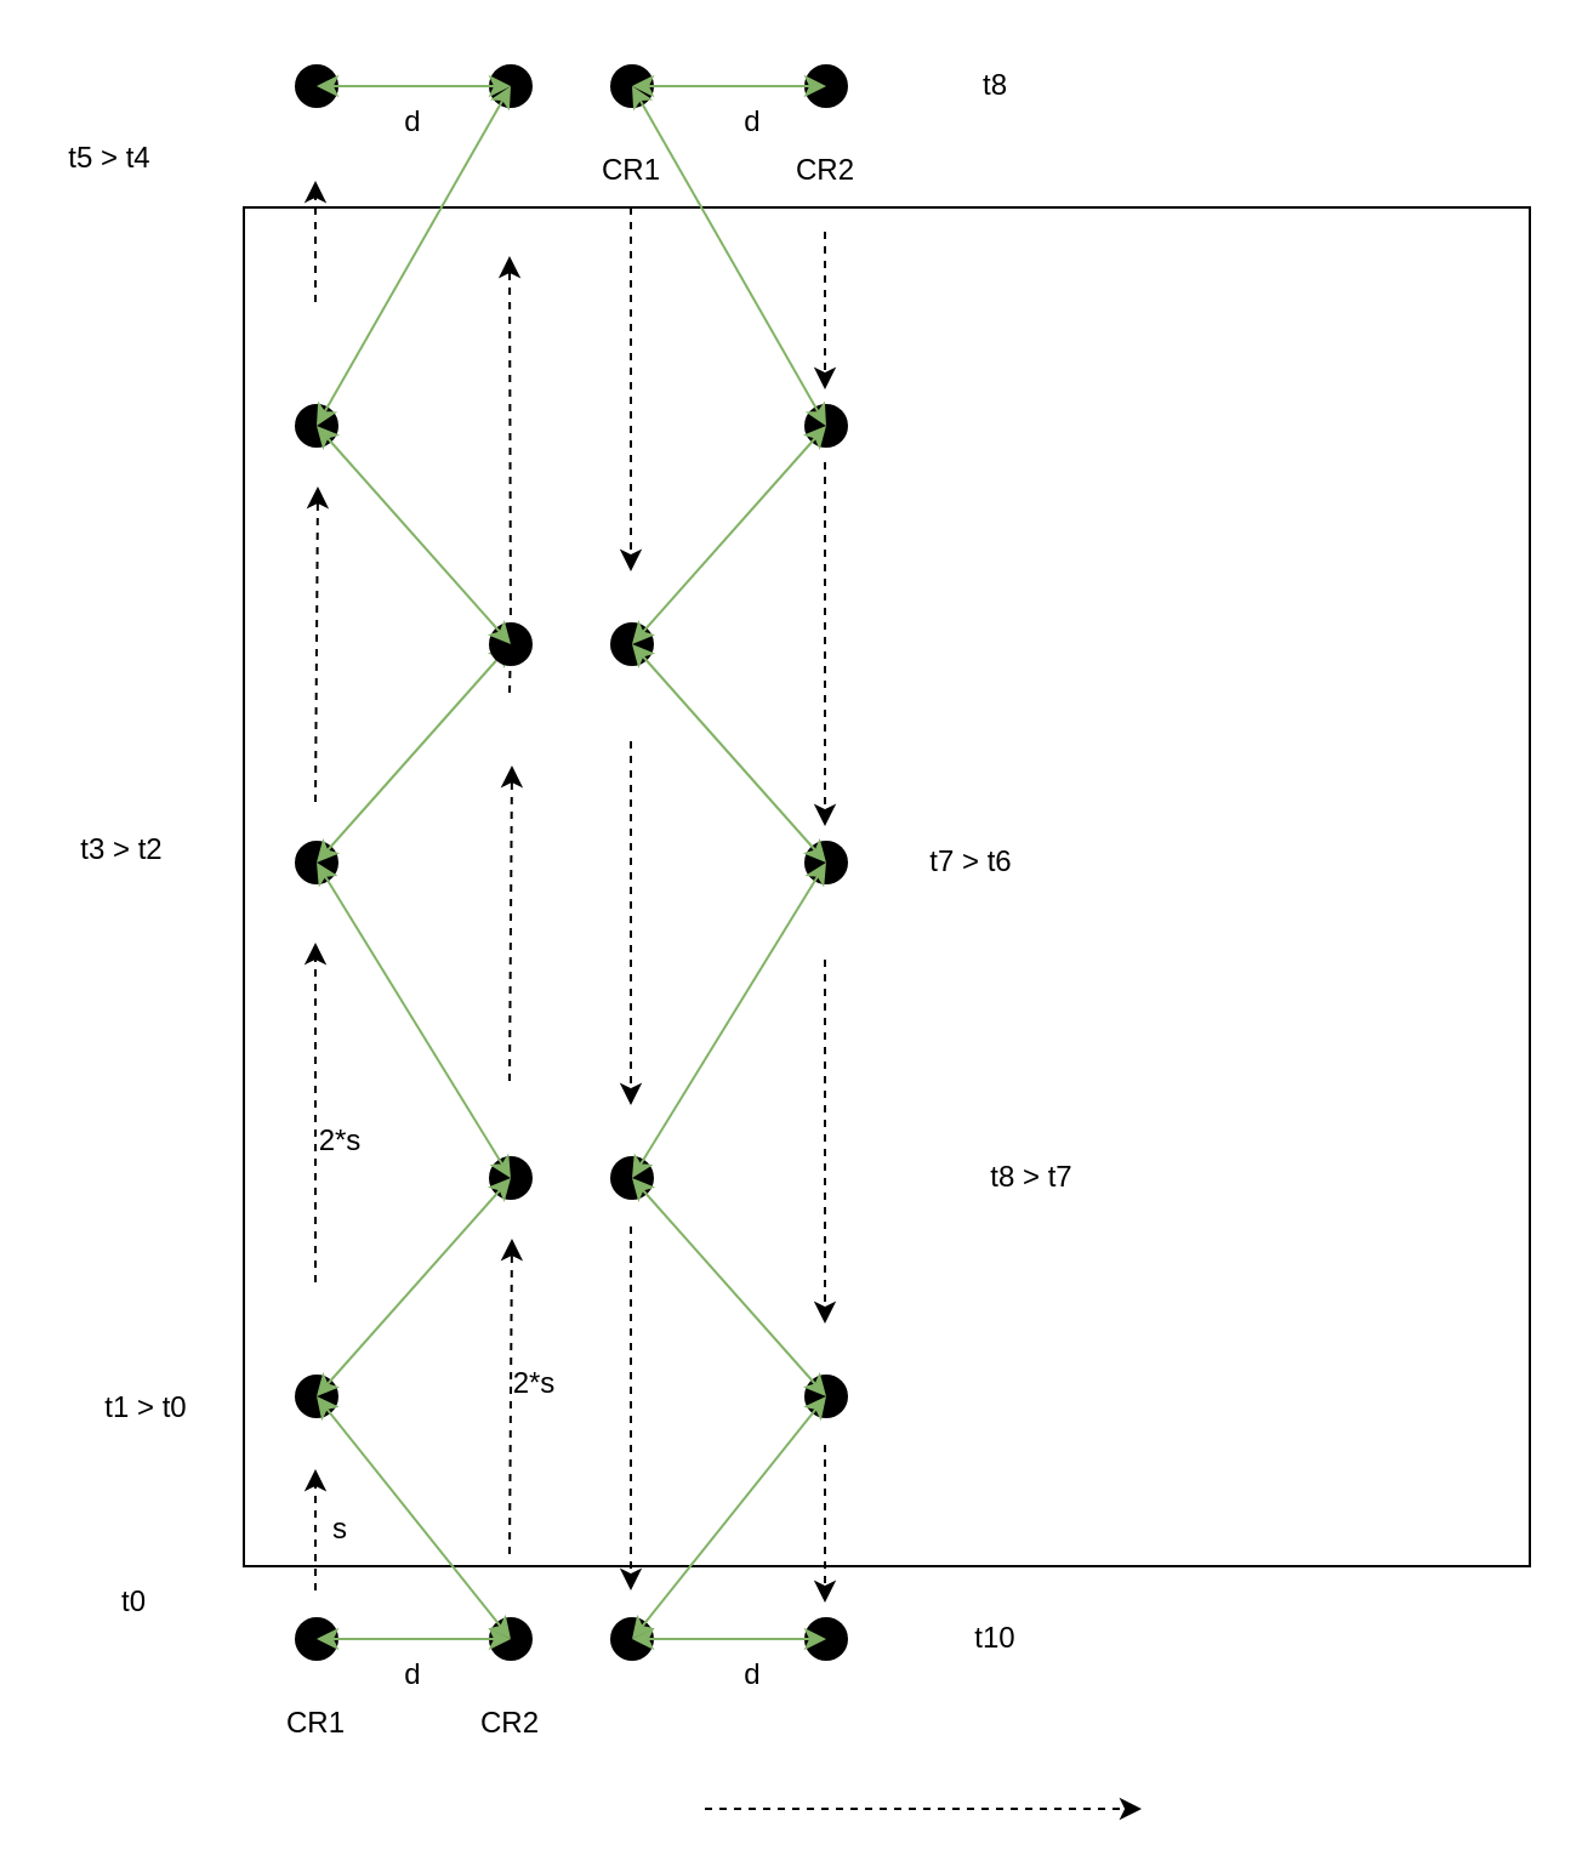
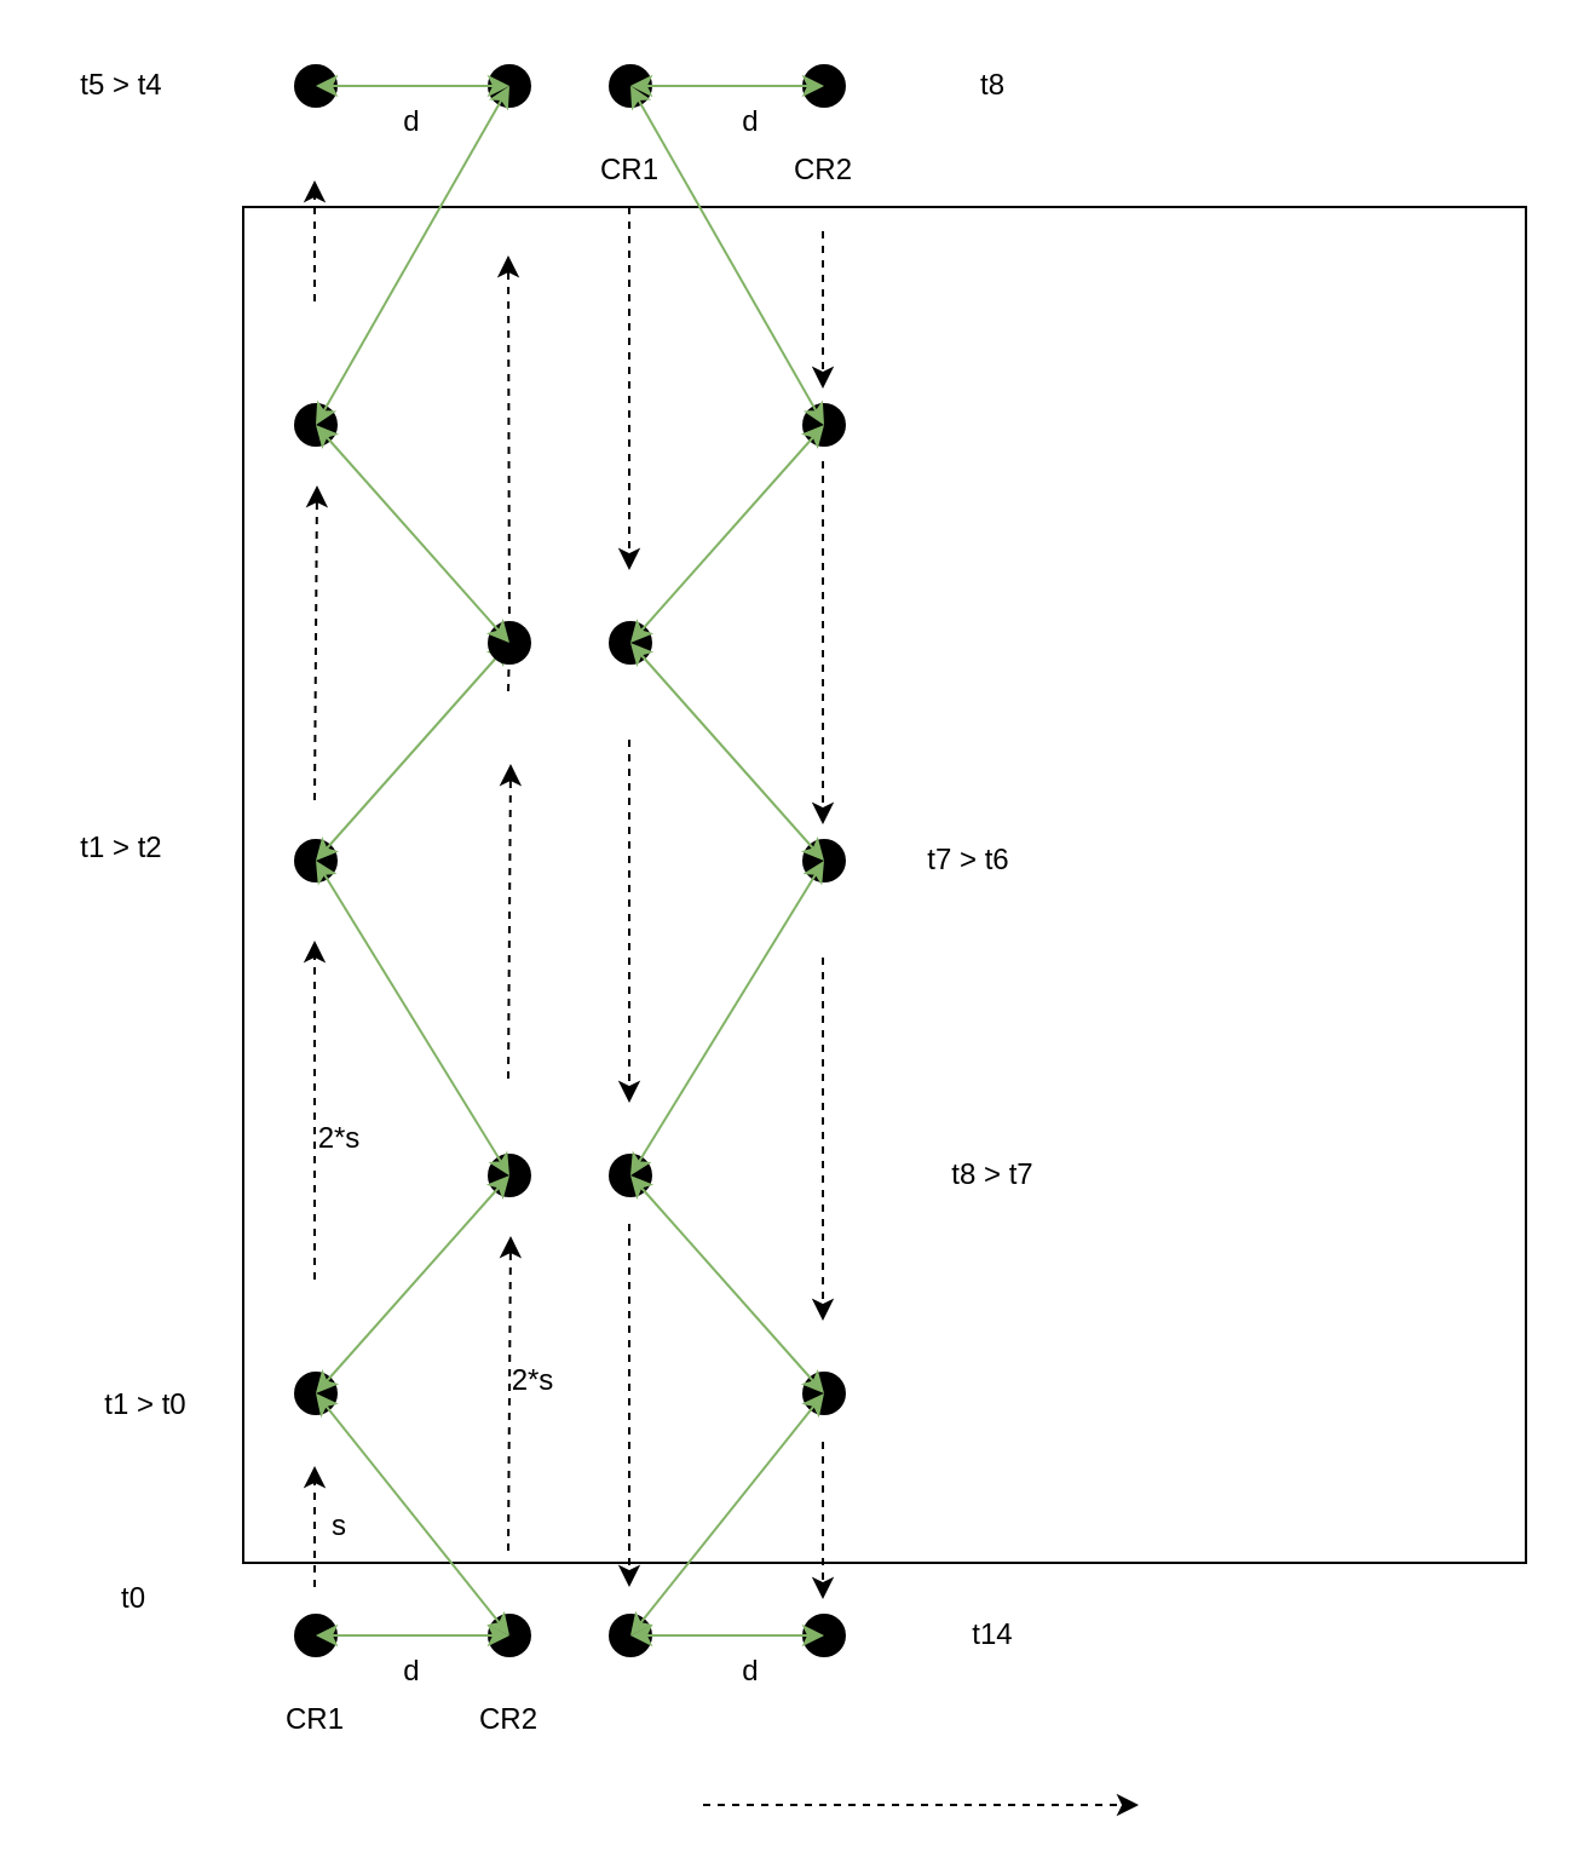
- <mxCell id="19" value="t5 &amp;gt; t4" style="text;html=1;strokeColor=none;fillColor=none;align=center;verticalAlign=middle;whiteSpace=wrap;rounded=0;" parent="1" vertex="1"><mxGeometry x="15" y="50" width="60" height="30" as="geometry" /></mxCell>
+ <mxCell id="19" value="t5 &amp;gt; t4" style="text;html=1;strokeColor=none;fillColor=none;align=center;verticalAlign=middle;whiteSpace=wrap;rounded=0;" parent="1" vertex="1"><mxGeometry x="20" y="20" width="60" height="30" as="geometry" /></mxCell>
- <mxCell id="60" value="t3 &amp;gt; t2" style="text;html=1;strokeColor=none;fillColor=none;align=center;verticalAlign=middle;whiteSpace=wrap;rounded=0;" parent="1" vertex="1"><mxGeometry x="20" y="335" width="60" height="30" as="geometry" /></mxCell>
+ <mxCell id="60" value="t1 &amp;gt; t2" style="text;html=1;strokeColor=none;fillColor=none;align=center;verticalAlign=middle;whiteSpace=wrap;rounded=0;" parent="1" vertex="1"><mxGeometry x="20" y="335" width="60" height="30" as="geometry" /></mxCell>
- <mxCell id="63" value="t8 &amp;gt; t7" style="text;html=1;strokeColor=none;fillColor=none;align=center;verticalAlign=middle;whiteSpace=wrap;rounded=0;" parent="1" vertex="1"><mxGeometry x="395" y="470" width="60" height="30" as="geometry" /></mxCell>
+ <mxCell id="63" value="t8 &amp;gt; t7" style="text;html=1;strokeColor=none;fillColor=none;align=center;verticalAlign=middle;whiteSpace=wrap;rounded=0;" parent="1" vertex="1"><mxGeometry x="380" y="470" width="60" height="30" as="geometry" /></mxCell>
- <mxCell id="64" value="t10" style="text;html=1;strokeColor=none;fillColor=none;align=center;verticalAlign=middle;whiteSpace=wrap;rounded=0;" parent="1" vertex="1"><mxGeometry x="380" y="660" width="60" height="30" as="geometry" /></mxCell>
+ <mxCell id="64" value="t14" style="text;html=1;strokeColor=none;fillColor=none;align=center;verticalAlign=middle;whiteSpace=wrap;rounded=0;" parent="1" vertex="1"><mxGeometry x="380" y="660" width="60" height="30" as="geometry" /></mxCell>
